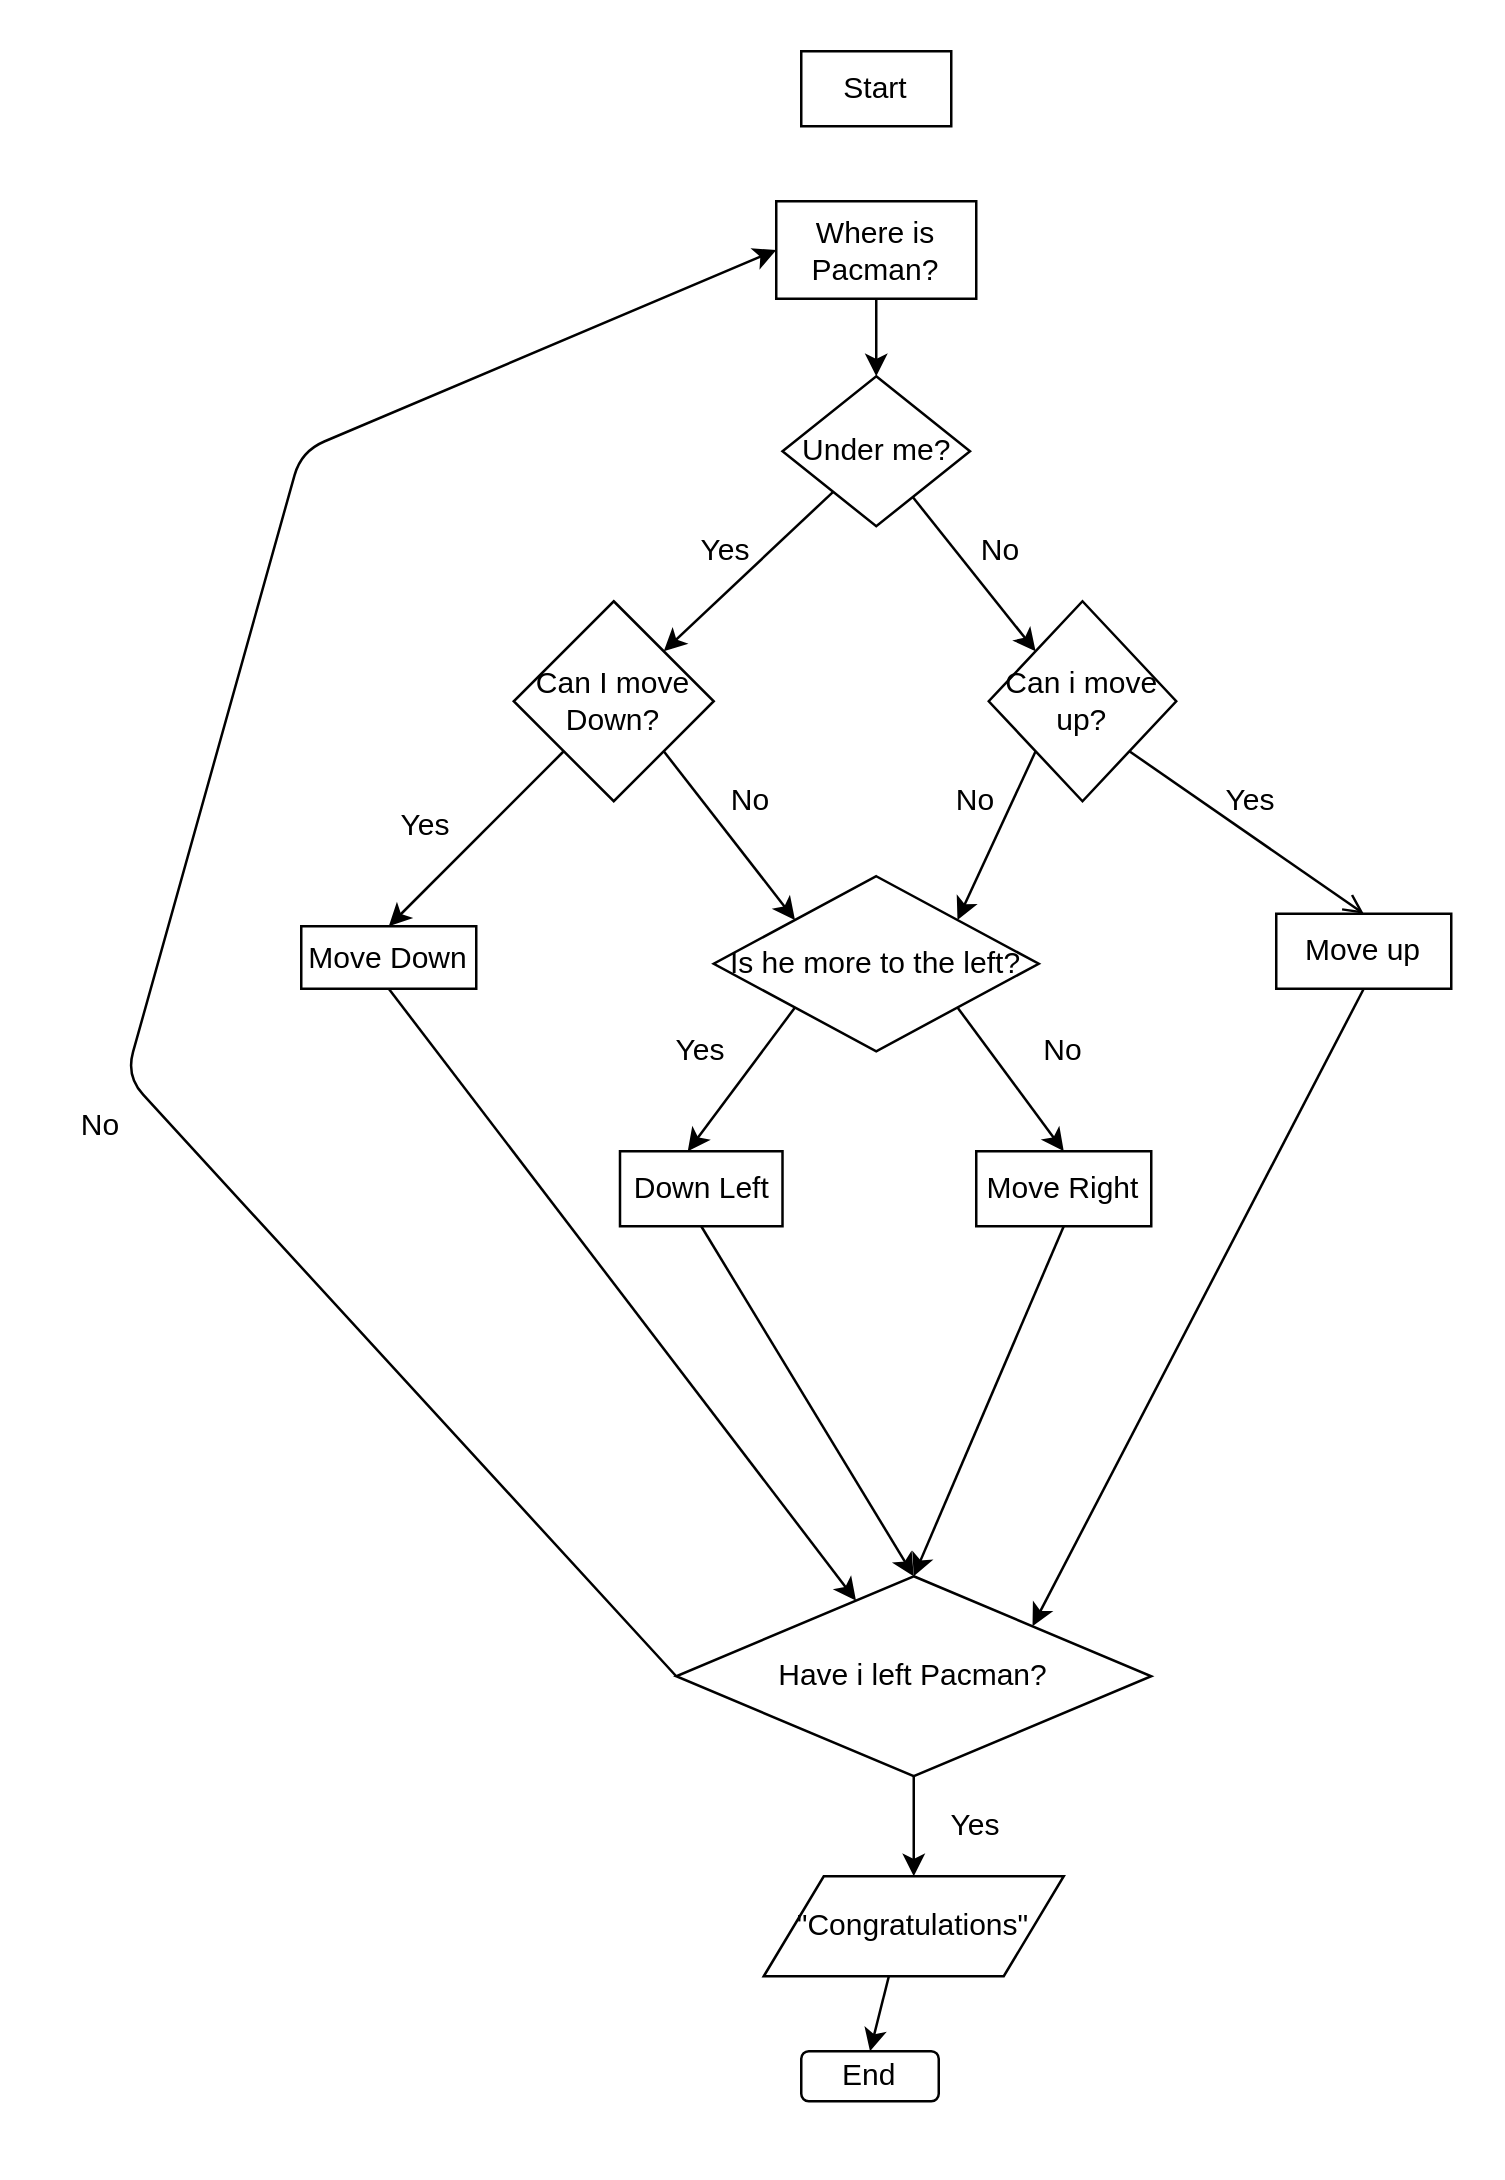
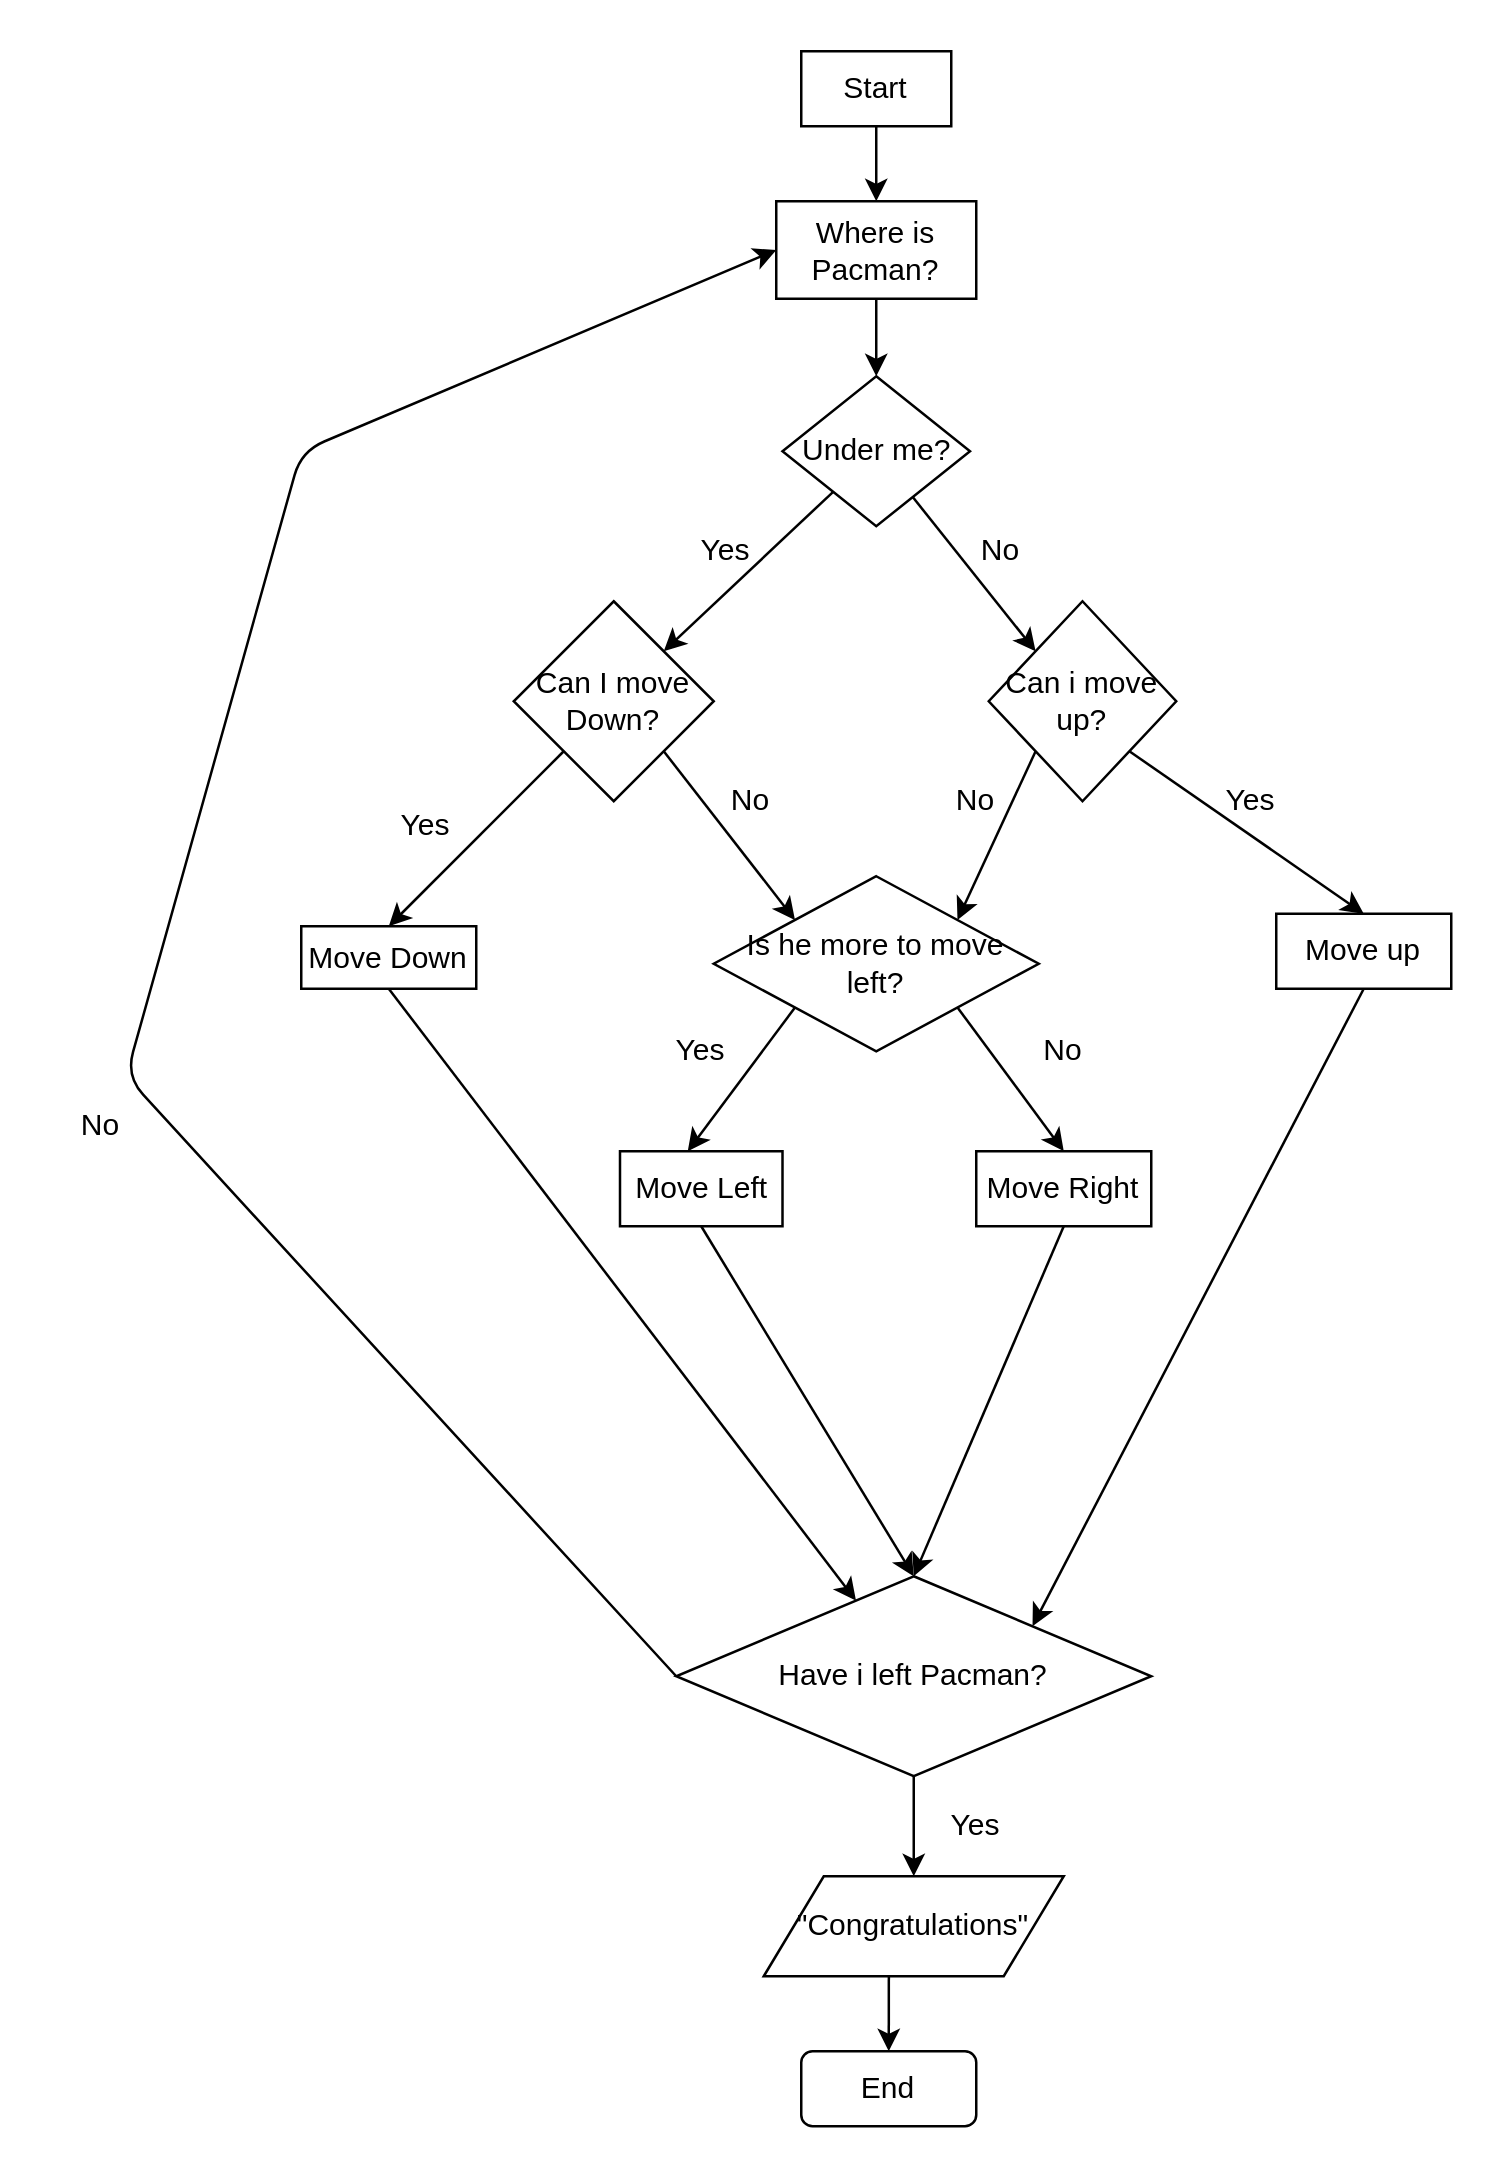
+ <mxCell id="3" value="" style="endArrow=classic;html=1;exitX=0.5;exitY=1;exitDx=0;exitDy=0;entryX=0.5;entryY=0;entryDx=0;entryDy=0;" edge="1" parent="1" source="2" target="4"><mxGeometry width="50" height="50" relative="1" as="geometry"><mxPoint x="370" y="150" as="sourcePoint" /><mxPoint x="380" y="130" as="targetPoint" /></mxGeometry></mxCell>
- <mxCell id="34" value="" style="endArrow=open;html=1;exitX=1;exitY=1;exitDx=0;exitDy=0;entryX=0.5;entryY=0;entryDx=0;entryDy=0;" edge="1" parent="1" source="29" target="37"><mxGeometry width="50" height="50" relative="1" as="geometry"><mxPoint x="625" y="300" as="sourcePoint" /><mxPoint x="675" y="250" as="targetPoint" /></mxGeometry></mxCell>
+ <mxCell id="34" value="" style="endArrow=classic;html=1;exitX=1;exitY=1;exitDx=0;exitDy=0;entryX=0.5;entryY=0;entryDx=0;entryDy=0;" edge="1" parent="1" source="29" target="37"><mxGeometry width="50" height="50" relative="1" as="geometry"><mxPoint x="625" y="300" as="sourcePoint" /><mxPoint x="675" y="250" as="targetPoint" /></mxGeometry></mxCell>
- <mxCell id="5" value="Is he more to the left?" style="rhombus;whiteSpace=wrap;html=1;" vertex="1" parent="1"><mxGeometry x="285" y="350" width="130" height="70" as="geometry" /></mxCell>
+ <mxCell id="5" value="Is he more to move left?" style="rhombus;whiteSpace=wrap;html=1;" vertex="1" parent="1"><mxGeometry x="285" y="350" width="130" height="70" as="geometry" /></mxCell>
- <mxCell id="21" value="Down Left" style="rounded=0;whiteSpace=wrap;html=1;" vertex="1" parent="1"><mxGeometry x="247.5" y="460" width="65" height="30" as="geometry" /></mxCell>
+ <mxCell id="21" value="Move Left" style="rounded=0;whiteSpace=wrap;html=1;" vertex="1" parent="1"><mxGeometry x="247.5" y="460" width="65" height="30" as="geometry" /></mxCell>
- <mxCell id="20" value="End" style="rounded=1;whiteSpace=wrap;html=1;" vertex="1" parent="1"><mxGeometry x="320" y="820" width="55" height="20" as="geometry" /></mxCell>
+ <mxCell id="20" value="End" style="rounded=1;whiteSpace=wrap;html=1;" vertex="1" parent="1"><mxGeometry x="320" y="820" width="70" height="30" as="geometry" /></mxCell>
